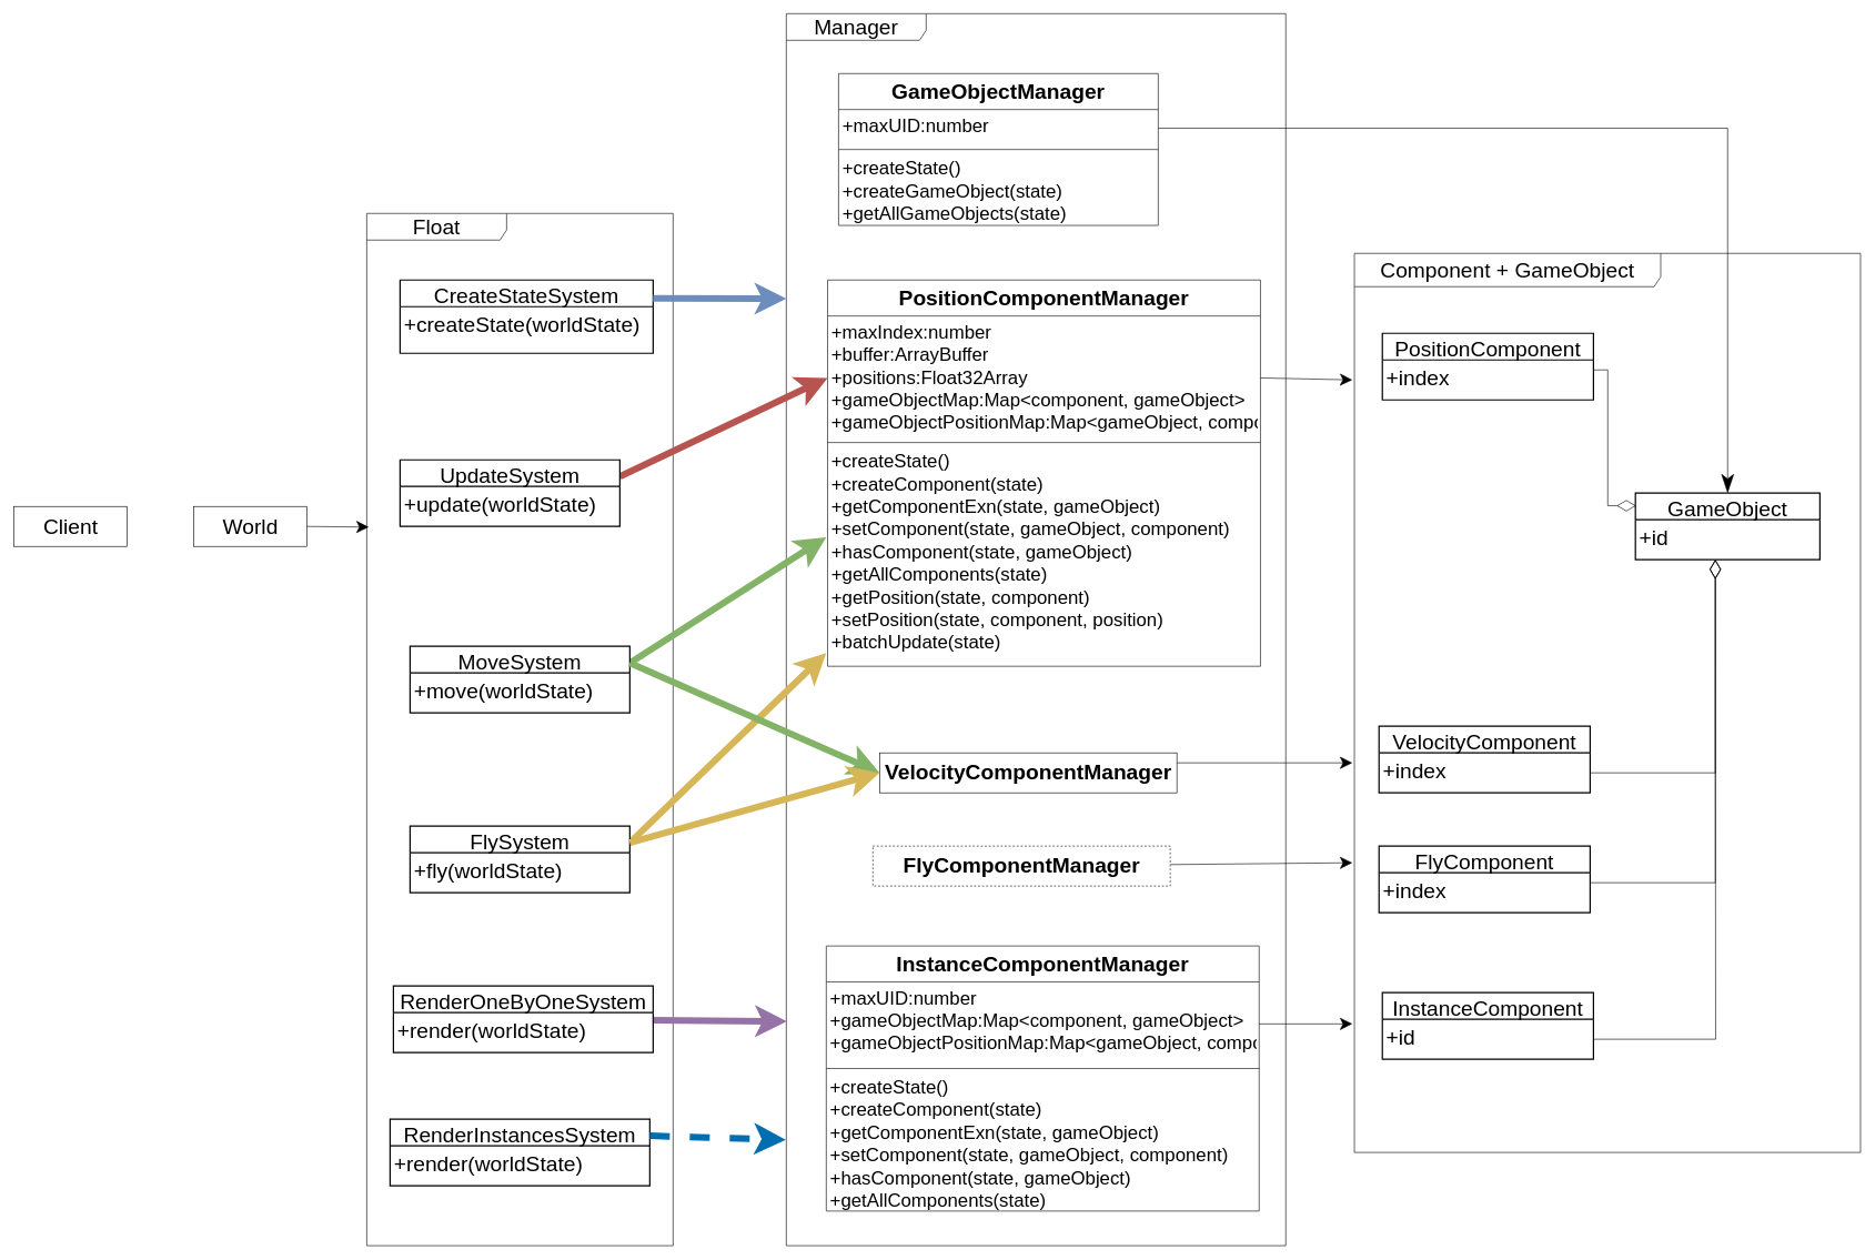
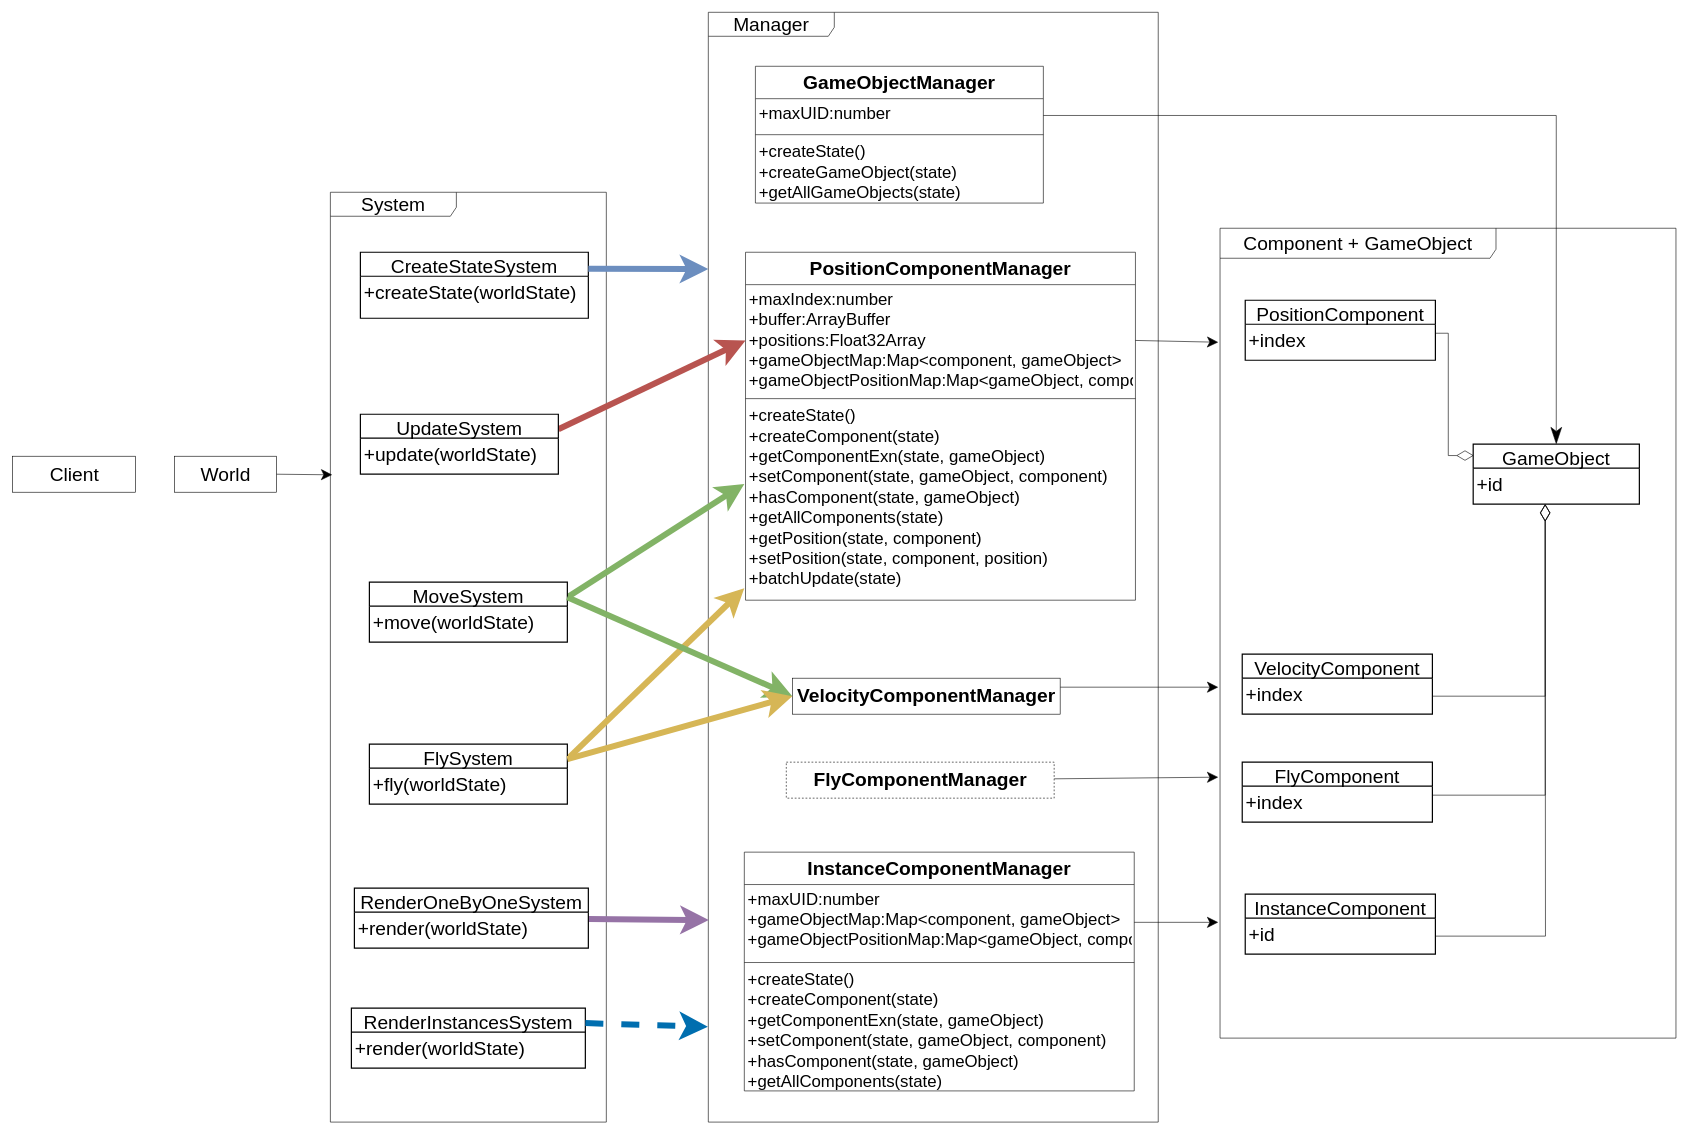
- <mxCell id="4" value="&lt;font style=&quot;font-size: 32px&quot;&gt;Float&lt;/font&gt;" style="shape=umlFrame;whiteSpace=wrap;html=1;width=210;height=40;fontSize=32;" parent="1" vertex="1"><mxGeometry x="550" y="320" width="460" height="1550" as="geometry" /></mxCell>
+ <mxCell id="4" value="&lt;font style=&quot;font-size: 32px&quot;&gt;System&lt;/font&gt;" style="shape=umlFrame;whiteSpace=wrap;html=1;width=210;height=40;fontSize=32;" parent="1" vertex="1"><mxGeometry x="550" y="320" width="460" height="1550" as="geometry" /></mxCell>
- <mxCell id="28" value="Client" style="html=1;fontSize=32;" parent="1" vertex="1"><mxGeometry x="20" y="760" width="170" height="60" as="geometry" /></mxCell>
+ <mxCell id="28" value="Client" style="html=1;fontSize=32;" parent="1" vertex="1"><mxGeometry x="20" y="760" width="205" height="60" as="geometry" /></mxCell>
